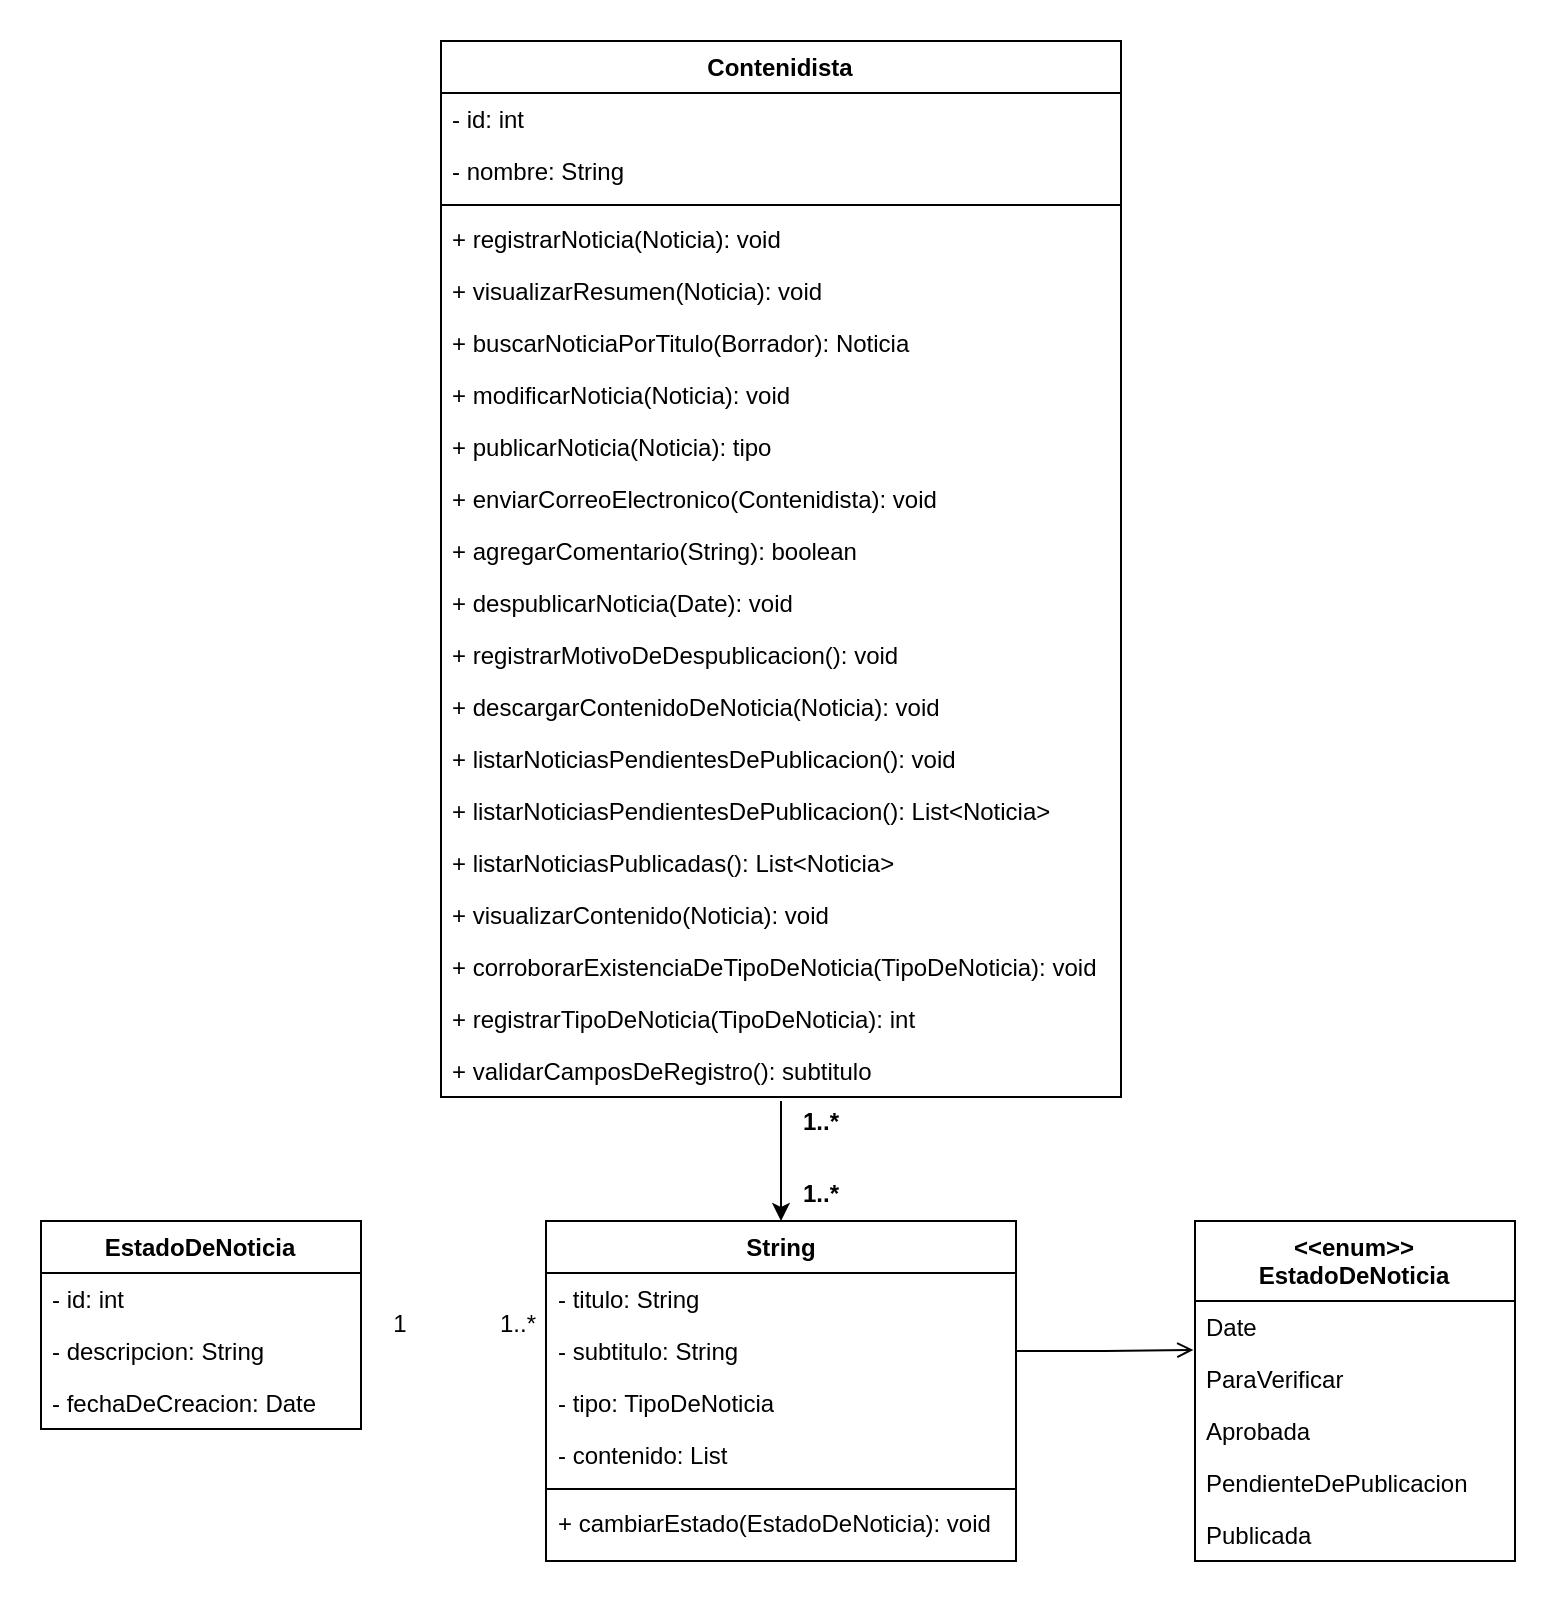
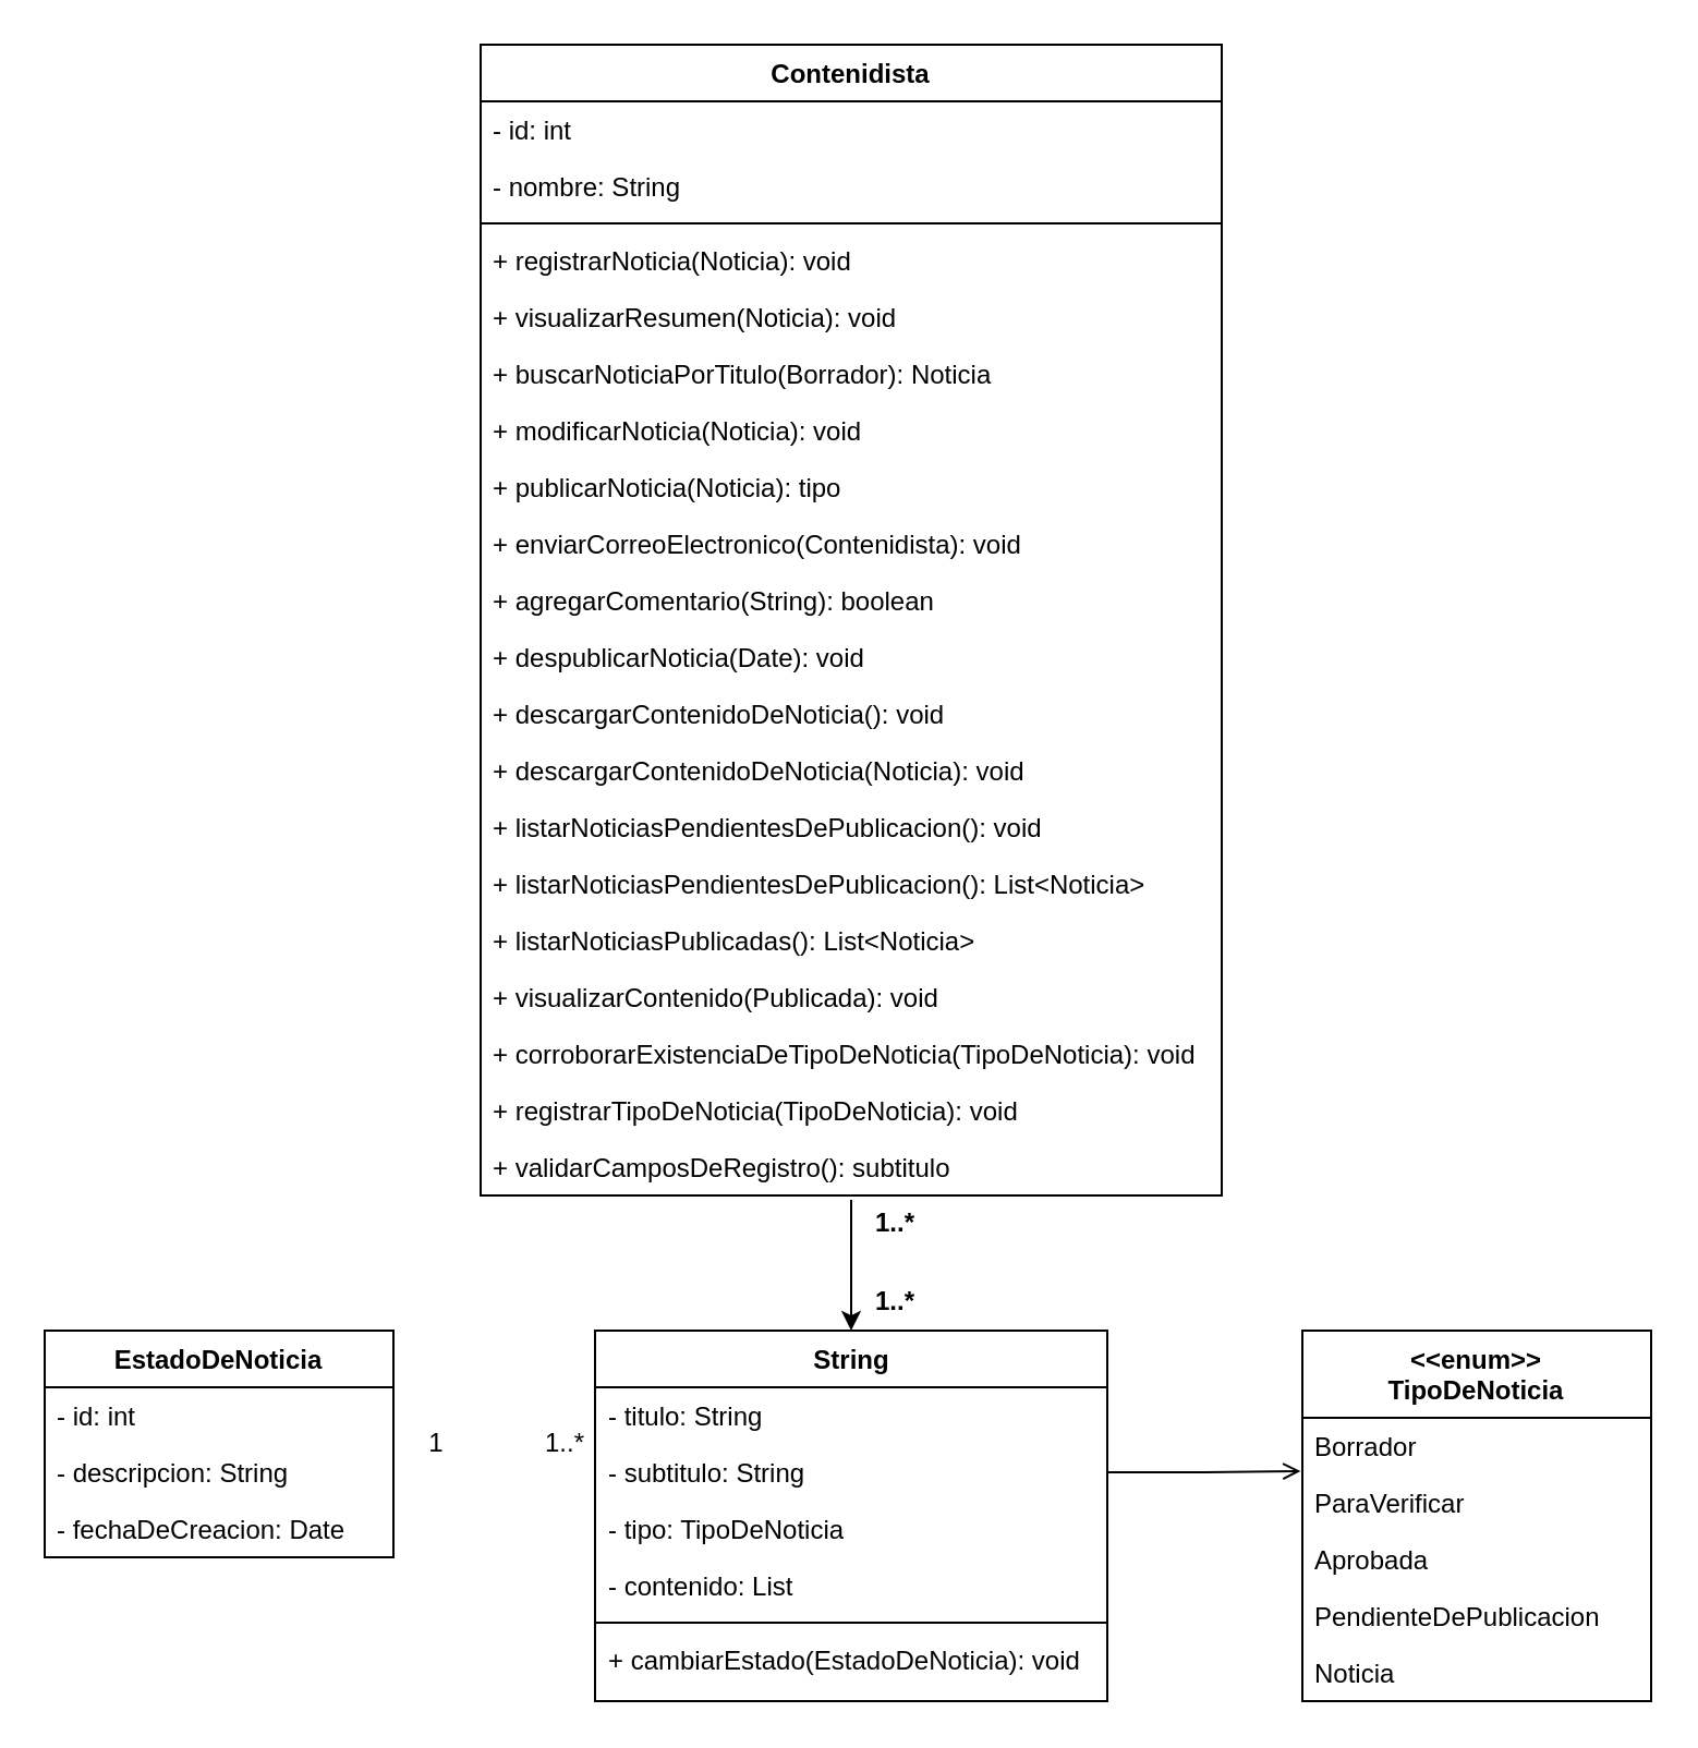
- <mxCell id="14" value="+ registrarMotivoDeDespublicacion(): void" style="text;strokeColor=none;fillColor=none;align=left;verticalAlign=top;spacingLeft=4;spacingRight=4;overflow=hidden;rotatable=0;points=[[0,0.5],[1,0.5]];portConstraint=eastwest;whiteSpace=wrap;html=1;" vertex="1" parent="2"><mxGeometry y="294" width="340" height="26" as="geometry" /></mxCell>
+ <mxCell id="14" value="+ descargarContenidoDeNoticia(): void" style="text;strokeColor=none;fillColor=none;align=left;verticalAlign=top;spacingLeft=4;spacingRight=4;overflow=hidden;rotatable=0;points=[[0,0.5],[1,0.5]];portConstraint=eastwest;whiteSpace=wrap;html=1;" vertex="1" parent="2"><mxGeometry y="294" width="340" height="26" as="geometry" /></mxCell>
- <mxCell id="19" value="+ visualizarContenido(Noticia): void" style="text;strokeColor=none;fillColor=none;align=left;verticalAlign=top;spacingLeft=4;spacingRight=4;overflow=hidden;rotatable=0;points=[[0,0.5],[1,0.5]];portConstraint=eastwest;whiteSpace=wrap;html=1;" vertex="1" parent="2"><mxGeometry y="424" width="340" height="26" as="geometry" /></mxCell>
+ <mxCell id="19" value="+ visualizarContenido(Publicada): void" style="text;strokeColor=none;fillColor=none;align=left;verticalAlign=top;spacingLeft=4;spacingRight=4;overflow=hidden;rotatable=0;points=[[0,0.5],[1,0.5]];portConstraint=eastwest;whiteSpace=wrap;html=1;" vertex="1" parent="2"><mxGeometry y="424" width="340" height="26" as="geometry" /></mxCell>
- <mxCell id="21" value="+ registrarTipoDeNoticia(TipoDeNoticia): int" style="text;strokeColor=none;fillColor=none;align=left;verticalAlign=top;spacingLeft=4;spacingRight=4;overflow=hidden;rotatable=0;points=[[0,0.5],[1,0.5]];portConstraint=eastwest;whiteSpace=wrap;html=1;" vertex="1" parent="2"><mxGeometry y="476" width="340" height="26" as="geometry" /></mxCell>
+ <mxCell id="21" value="+ registrarTipoDeNoticia(TipoDeNoticia): void" style="text;strokeColor=none;fillColor=none;align=left;verticalAlign=top;spacingLeft=4;spacingRight=4;overflow=hidden;rotatable=0;points=[[0,0.5],[1,0.5]];portConstraint=eastwest;whiteSpace=wrap;html=1;" vertex="1" parent="2"><mxGeometry y="476" width="340" height="26" as="geometry" /></mxCell>
- <mxCell id="23" value="&amp;lt;&amp;lt;enum&amp;gt;&amp;gt;&lt;br&gt;EstadoDeNoticia" style="swimlane;fontStyle=1;align=center;verticalAlign=top;childLayout=stackLayout;horizontal=1;startSize=40;horizontalStack=0;resizeParent=1;resizeParentMax=0;resizeLast=0;collapsible=1;marginBottom=0;whiteSpace=wrap;html=1;" vertex="1" parent="1"><mxGeometry x="597" y="610" width="160" height="170" as="geometry" /></mxCell>
+ <mxCell id="23" value="&amp;lt;&amp;lt;enum&amp;gt;&amp;gt;&lt;br&gt;TipoDeNoticia" style="swimlane;fontStyle=1;align=center;verticalAlign=top;childLayout=stackLayout;horizontal=1;startSize=40;horizontalStack=0;resizeParent=1;resizeParentMax=0;resizeLast=0;collapsible=1;marginBottom=0;whiteSpace=wrap;html=1;" vertex="1" parent="1"><mxGeometry x="597" y="610" width="160" height="170" as="geometry" /></mxCell>
- <mxCell id="24" value="Date" style="text;strokeColor=none;fillColor=none;align=left;verticalAlign=top;spacingLeft=4;spacingRight=4;overflow=hidden;rotatable=0;points=[[0,0.5],[1,0.5]];portConstraint=eastwest;whiteSpace=wrap;html=1;" vertex="1" parent="23"><mxGeometry y="40" width="160" height="26" as="geometry" /></mxCell>
+ <mxCell id="24" value="Borrador" style="text;strokeColor=none;fillColor=none;align=left;verticalAlign=top;spacingLeft=4;spacingRight=4;overflow=hidden;rotatable=0;points=[[0,0.5],[1,0.5]];portConstraint=eastwest;whiteSpace=wrap;html=1;" vertex="1" parent="23"><mxGeometry y="40" width="160" height="26" as="geometry" /></mxCell>
- <mxCell id="28" value="Publicada" style="text;strokeColor=none;fillColor=none;align=left;verticalAlign=top;spacingLeft=4;spacingRight=4;overflow=hidden;rotatable=0;points=[[0,0.5],[1,0.5]];portConstraint=eastwest;whiteSpace=wrap;html=1;" vertex="1" parent="23"><mxGeometry y="144" width="160" height="26" as="geometry" /></mxCell>
+ <mxCell id="28" value="Noticia" style="text;strokeColor=none;fillColor=none;align=left;verticalAlign=top;spacingLeft=4;spacingRight=4;overflow=hidden;rotatable=0;points=[[0,0.5],[1,0.5]];portConstraint=eastwest;whiteSpace=wrap;html=1;" vertex="1" parent="23"><mxGeometry y="144" width="160" height="26" as="geometry" /></mxCell>
